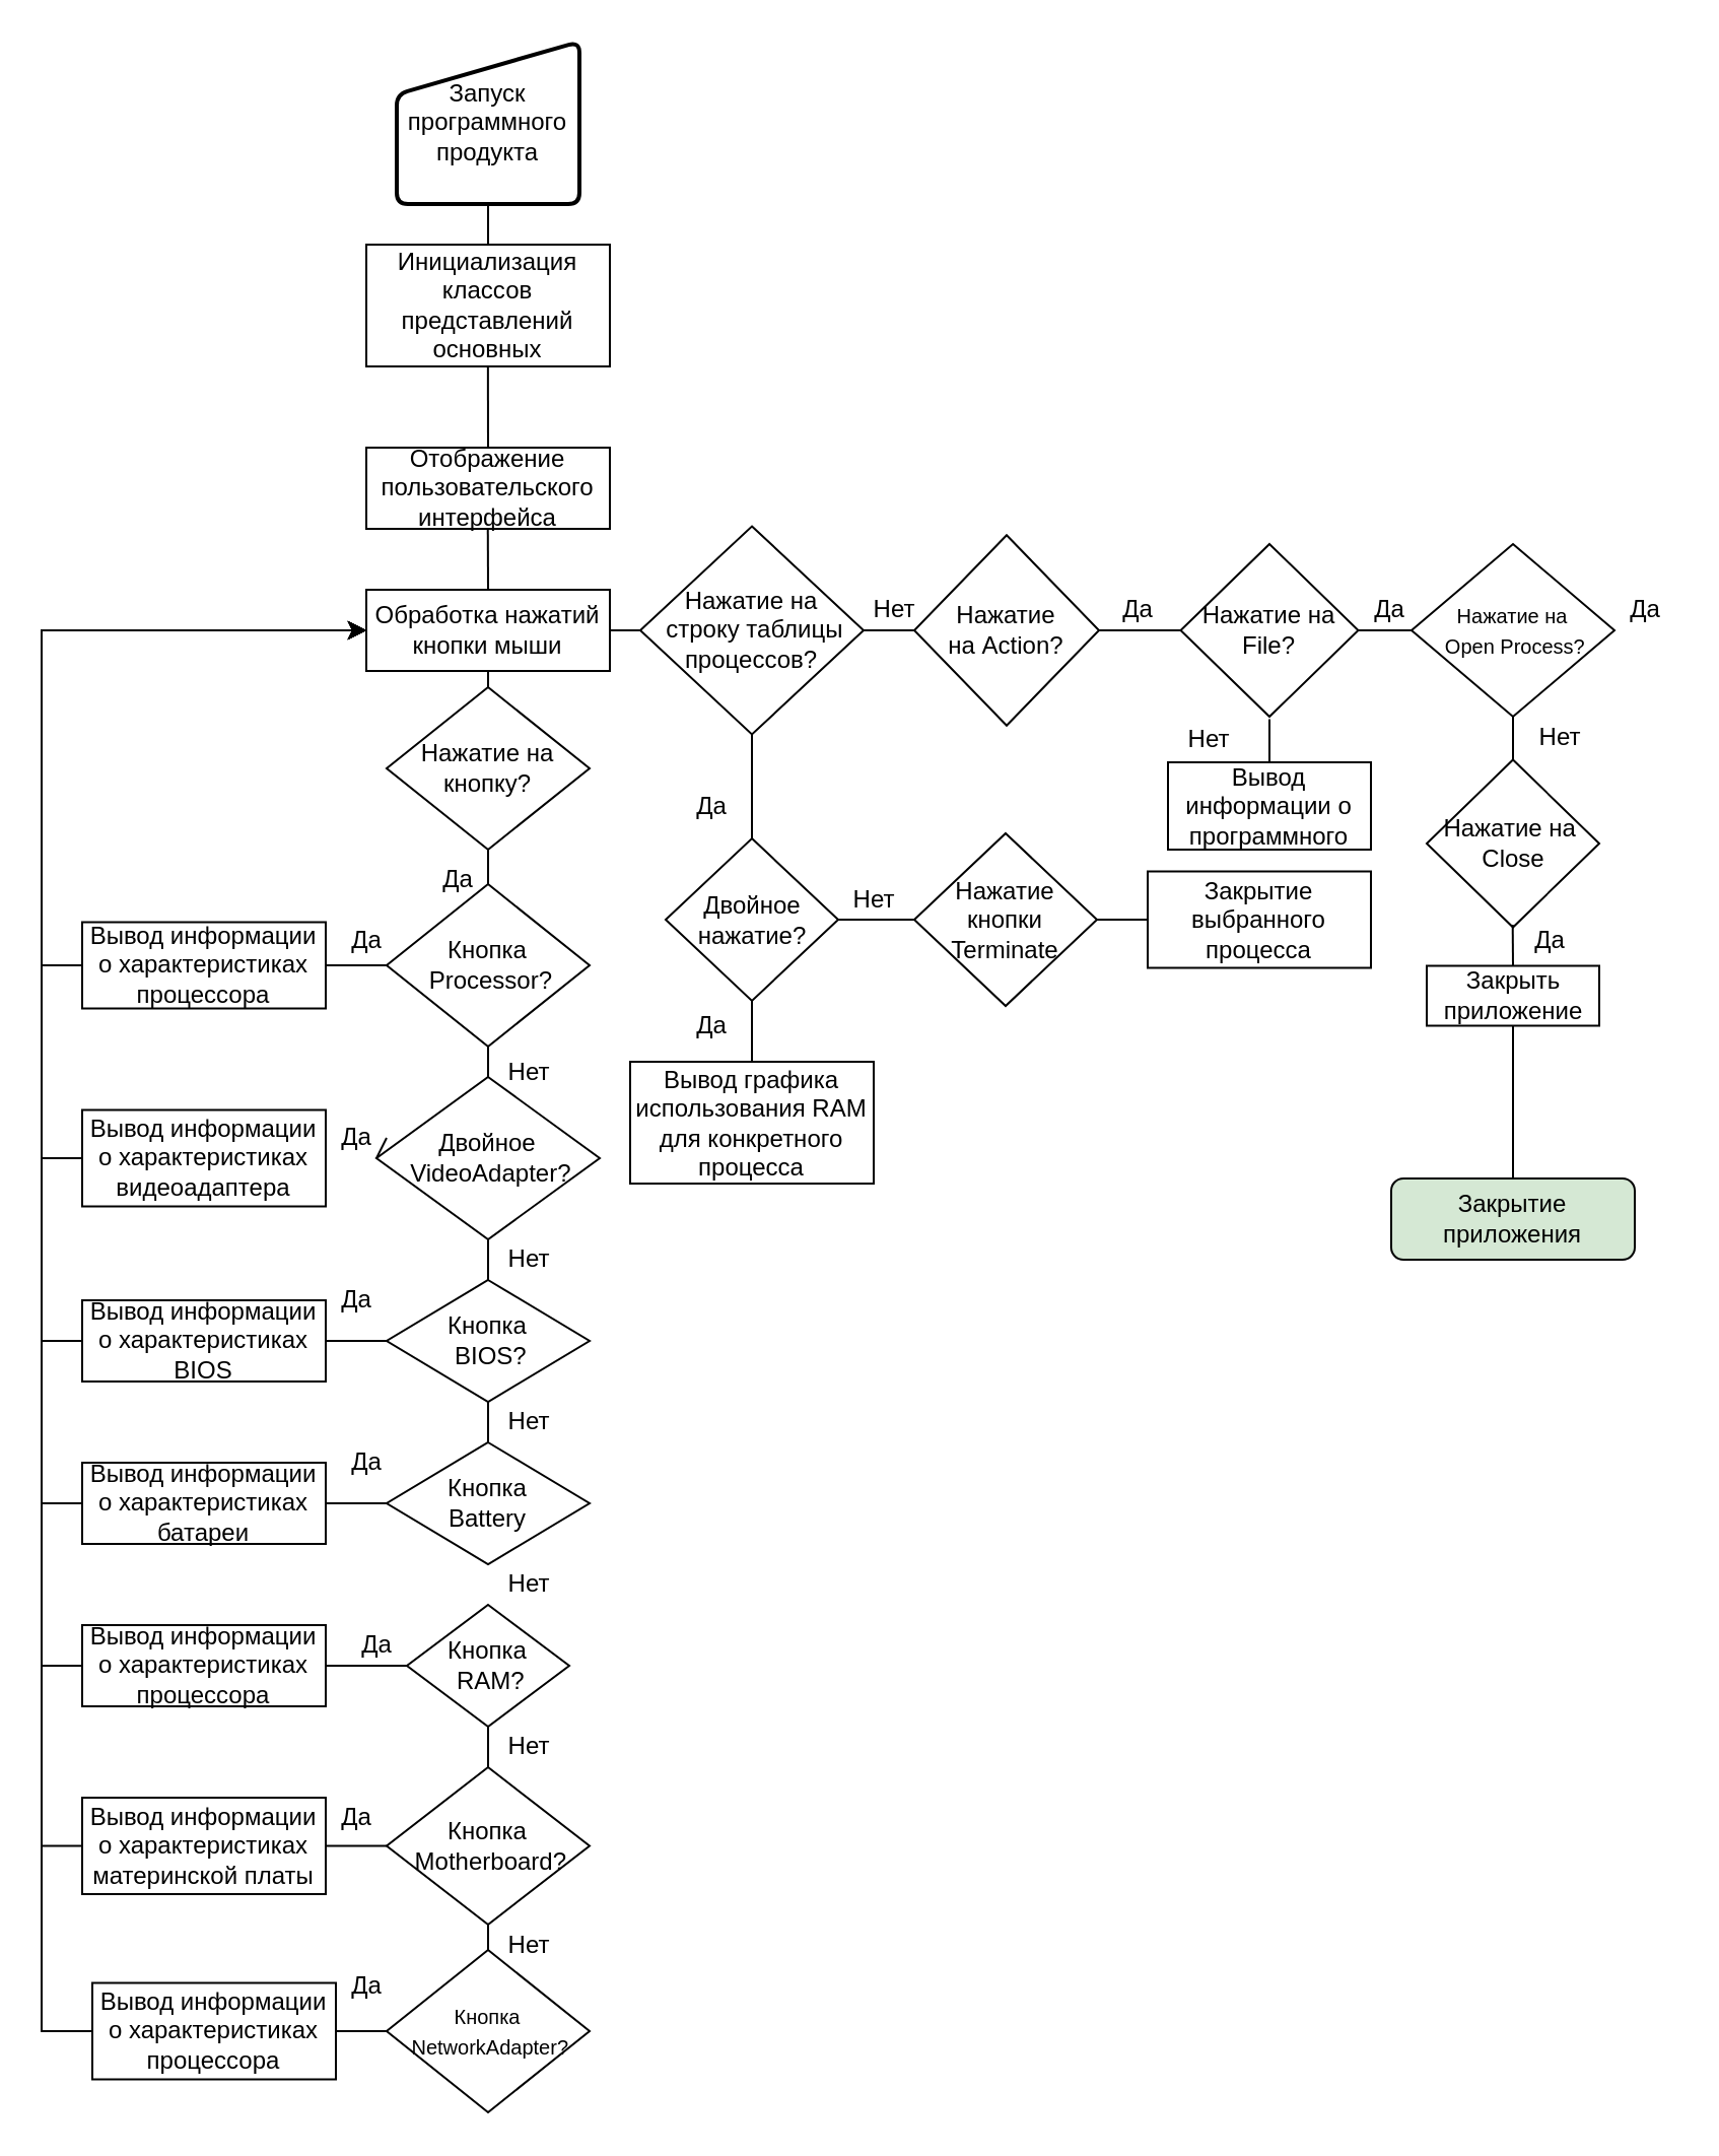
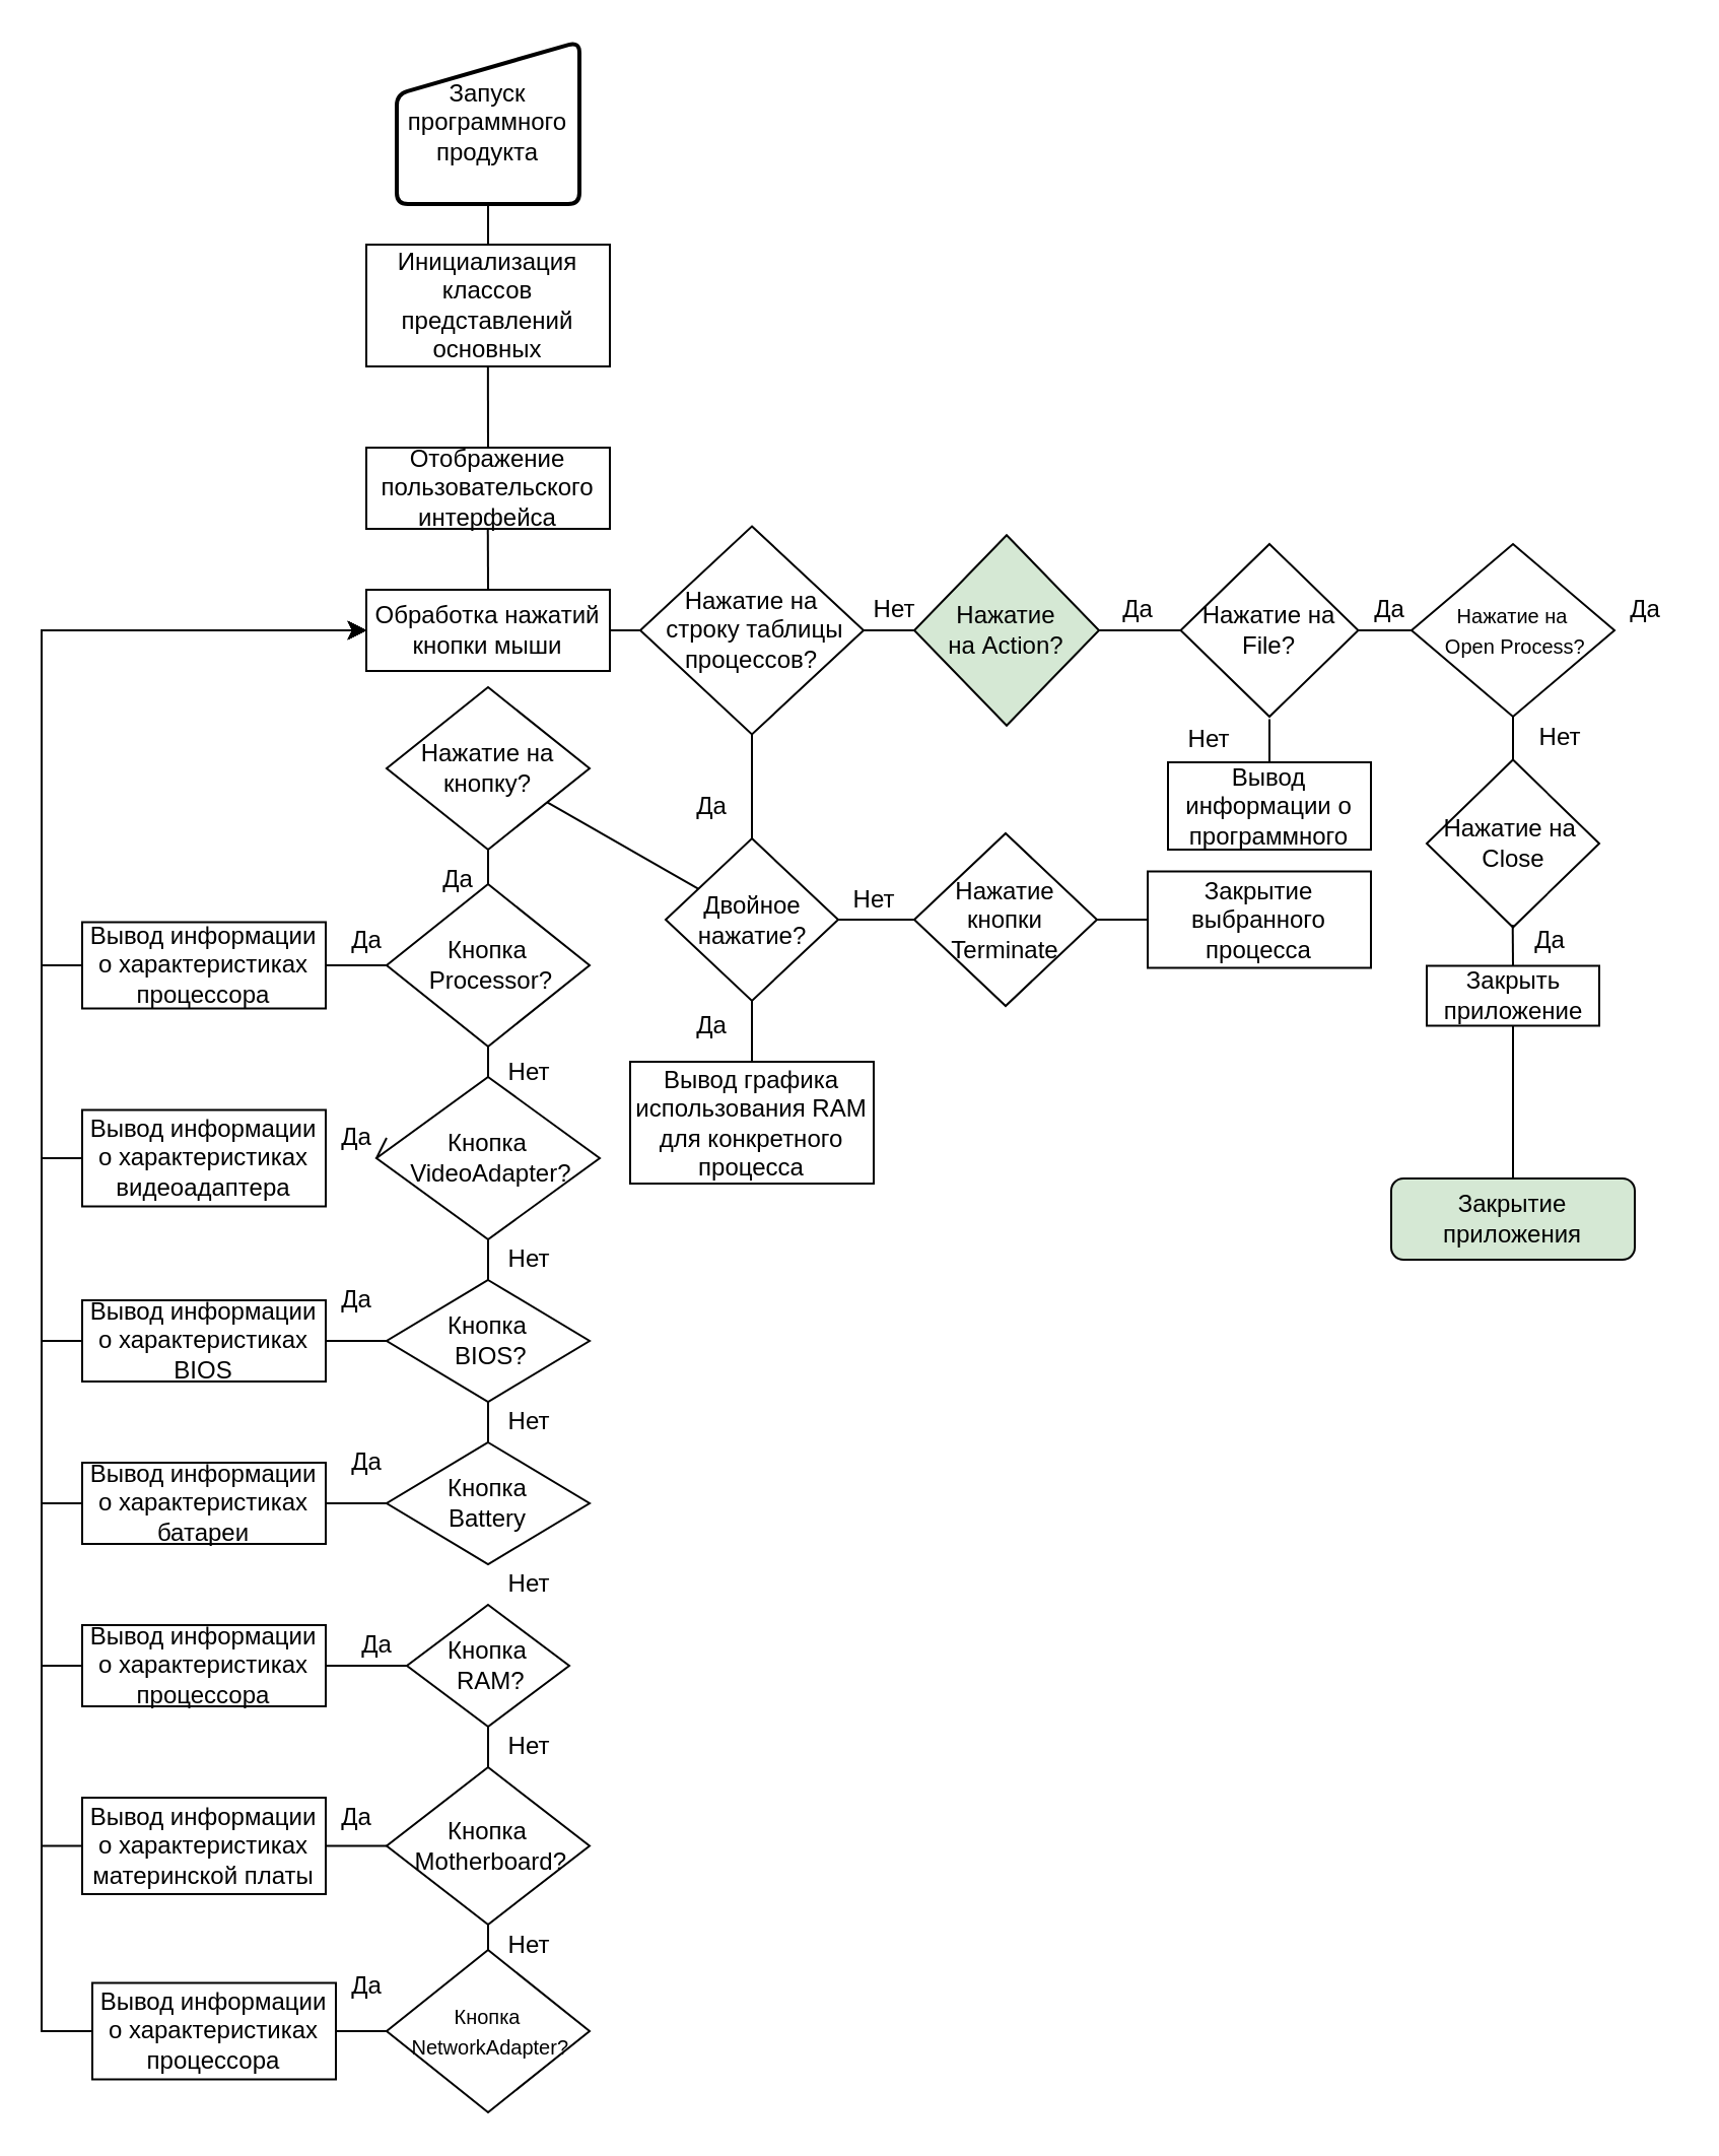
- <mxCell id="23" value="Нажатие &lt;br&gt;на Action?" style="rhombus;whiteSpace=wrap;html=1;" vertex="1" parent="1"><mxGeometry x="450" y="263.13" width="91" height="93.75" as="geometry" /></mxCell>
+ <mxCell id="23" value="Нажатие &lt;br&gt;на Action?" style="rhombus;whiteSpace=wrap;html=1;fillColor=#d5e8d4;" vertex="1" parent="1"><mxGeometry x="450" y="263.13" width="91" height="93.75" as="geometry" /></mxCell>
- <mxCell id="41" value="" style="endArrow=none;html=1;entryX=0.5;entryY=1;entryDx=0;entryDy=0;" edge="1" parent="1" source="40" target="6"><mxGeometry width="50" height="50" relative="1" as="geometry"><mxPoint x="500" y="500" as="sourcePoint" /><mxPoint x="550" y="450" as="targetPoint" /></mxGeometry></mxCell>
+ <mxCell id="41" value="" style="endArrow=none;html=1;" edge="1" parent="1" source="40" target="13"><mxGeometry width="50" height="50" relative="1" as="geometry"><mxPoint x="500" y="500" as="sourcePoint" /><mxPoint x="550" y="450" as="targetPoint" /></mxGeometry></mxCell>
- <mxCell id="51" value="Двойное&lt;br&gt;&amp;nbsp;VideoAdapter?" style="rhombus;whiteSpace=wrap;html=1;" vertex="1" parent="1"><mxGeometry x="185" y="530" width="110" height="80" as="geometry" /></mxCell>
+ <mxCell id="51" value="Кнопка&lt;br&gt;&amp;nbsp;VideoAdapter?" style="rhombus;whiteSpace=wrap;html=1;" vertex="1" parent="1"><mxGeometry x="185" y="530" width="110" height="80" as="geometry" /></mxCell>
